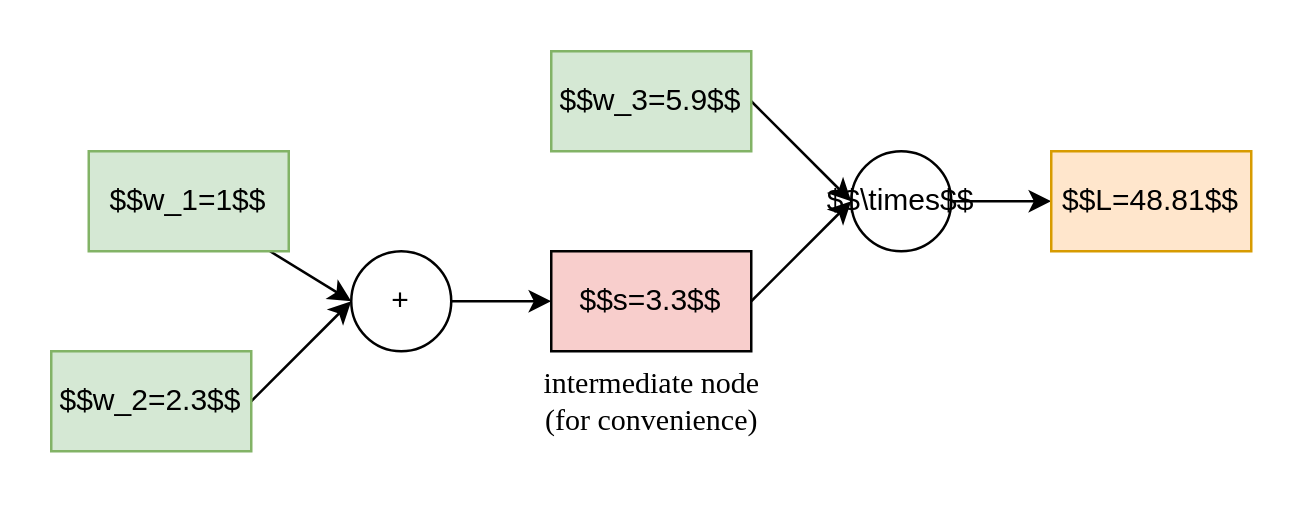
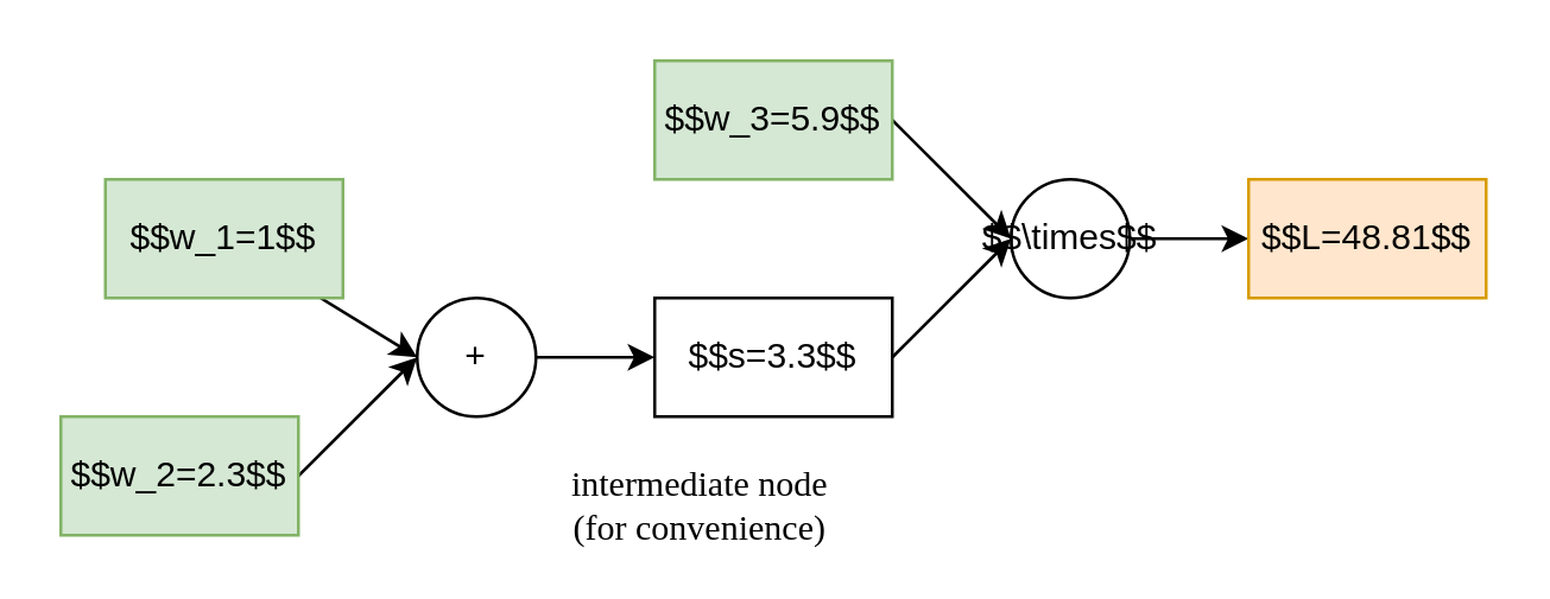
- <mxCell id="9" value="$$s=3.3$$" style="whiteSpace=wrap;html=1;fillColor=#f8cecc;" vertex="1" parent="1"><mxGeometry x="220" y="100" width="80" height="40" as="geometry" /></mxCell>
+ <mxCell id="9" value="$$s=3.3$$" style="whiteSpace=wrap;html=1;" vertex="1" parent="1"><mxGeometry x="220" y="100" width="80" height="40" as="geometry" /></mxCell>
- <mxCell id="15" value="&lt;font face=&quot;Times New Roman&quot;&gt;intermediate node&lt;br&gt;(for convenience)&lt;/font&gt;" style="text;html=1;align=center;verticalAlign=middle;resizable=0;points=[];autosize=1;strokeColor=none;fillColor=none;" vertex="1" parent="1"><mxGeometry x="205" y="140" width="110" height="40" as="geometry" /></mxCell>
+ <mxCell id="15" value="&lt;font face=&quot;Times New Roman&quot;&gt;intermediate node&lt;br&gt;(for convenience)&lt;/font&gt;" style="text;html=1;align=center;verticalAlign=middle;resizable=0;points=[];autosize=1;strokeColor=none;fillColor=none;" vertex="1" parent="1"><mxGeometry x="180" y="150" width="110" height="40" as="geometry" /></mxCell>
